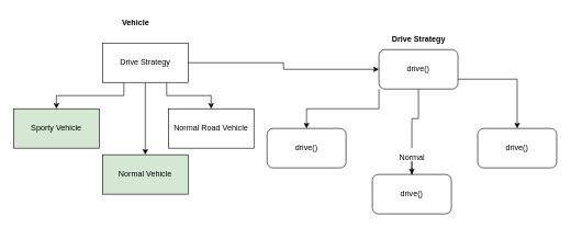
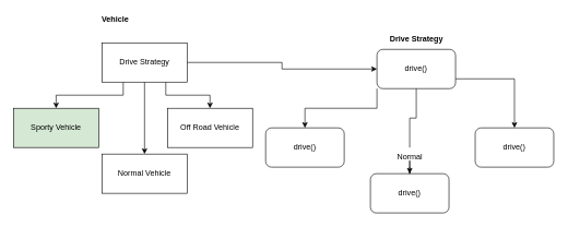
- <mxCell id="17" value="&lt;b&gt;Vehicle&lt;/b&gt;" style="text;html=1;align=center;verticalAlign=middle;resizable=0;points=[];autosize=1;strokeColor=none;fillColor=none;" vertex="1" parent="1"><mxGeometry x="175" y="20" width="60" height="30" as="geometry" /></mxCell>
+ <mxCell id="17" value="&lt;b&gt;Vehicle&lt;/b&gt;" style="text;html=1;align=center;verticalAlign=middle;resizable=0;points=[];autosize=1;strokeColor=none;fillColor=none;" vertex="1" parent="1"><mxGeometry x="145" y="15" width="60" height="30" as="geometry" /></mxCell>
- <mxCell id="20" value="Normal Road Vehicle" style="rounded=0;whiteSpace=wrap;html=1;" vertex="1" parent="1"><mxGeometry x="255" y="165" width="130" height="60" as="geometry" /></mxCell>
+ <mxCell id="20" value="Off Road Vehicle" style="rounded=0;whiteSpace=wrap;html=1;" vertex="1" parent="1"><mxGeometry x="255" y="165" width="130" height="60" as="geometry" /></mxCell>
- <mxCell id="19" value="Normal Vehicle" style="rounded=0;whiteSpace=wrap;html=1;fillColor=#d5e8d4;" vertex="1" parent="1"><mxGeometry x="155" y="235" width="130" height="60" as="geometry" /></mxCell>
+ <mxCell id="19" value="Normal Vehicle" style="rounded=0;whiteSpace=wrap;html=1;" vertex="1" parent="1"><mxGeometry x="155" y="235" width="130" height="60" as="geometry" /></mxCell>
